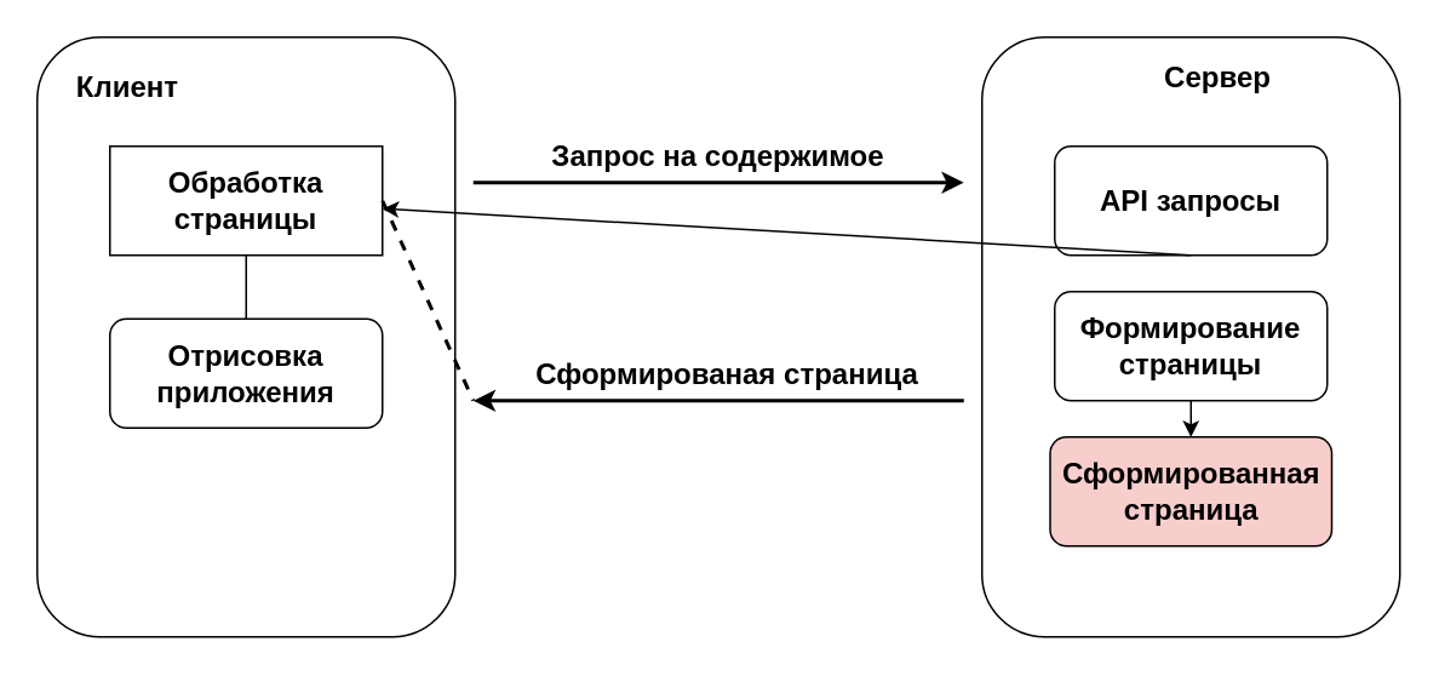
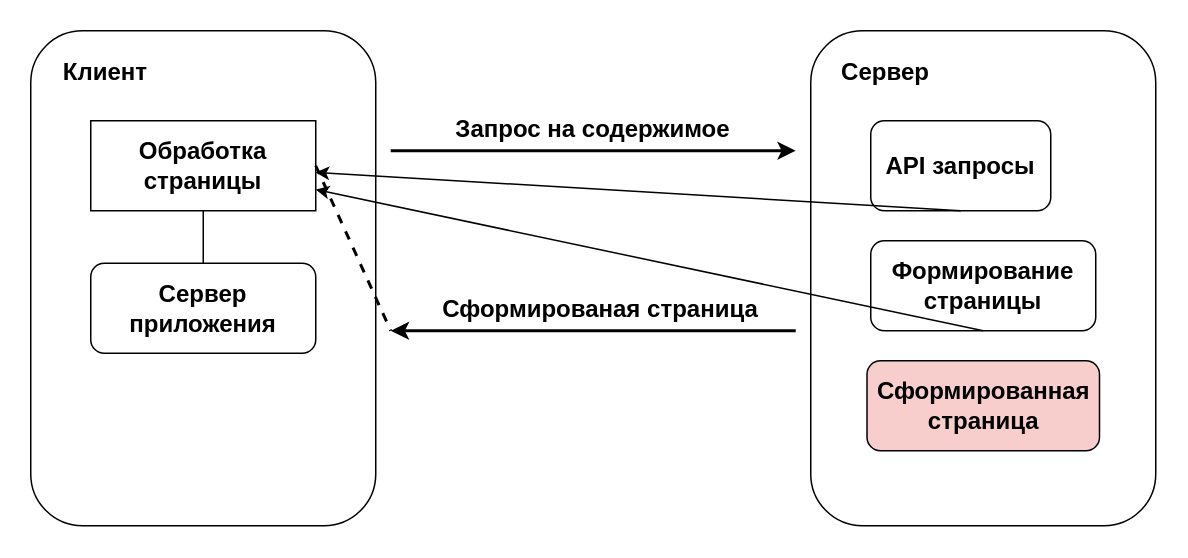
- <mxCell id="5" value="Сервер" style="text;html=1;align=center;verticalAlign=middle;whiteSpace=wrap;rounded=0;fontSize=16;fontStyle=1" vertex="1" parent="1"><mxGeometry x="640" y="27" width="60" height="30" as="geometry" /></mxCell>
+ <mxCell id="5" value="Сервер" style="text;html=1;align=center;verticalAlign=middle;whiteSpace=wrap;rounded=0;fontSize=16;fontStyle=1" vertex="1" parent="1"><mxGeometry x="560" y="32" width="60" height="30" as="geometry" /></mxCell>
- <mxCell id="10" value="API запросы" style="rounded=1;whiteSpace=wrap;html=1;fontSize=16;fontStyle=1" vertex="1" parent="1"><mxGeometry x="580" y="80" width="150" height="60" as="geometry" /></mxCell>
+ <mxCell id="10" value="API запросы" style="rounded=1;whiteSpace=wrap;html=1;fontSize=16;fontStyle=1" vertex="1" parent="1"><mxGeometry x="580" y="80" width="120" height="60" as="geometry" /></mxCell>
- <mxCell id="14" value="Отрисовка приложения" style="rounded=1;whiteSpace=wrap;html=1;fontSize=16;fontStyle=1" vertex="1" parent="1"><mxGeometry x="60" y="175" width="150" height="60" as="geometry" /></mxCell>
+ <mxCell id="14" value="Сервер приложения" style="rounded=1;whiteSpace=wrap;html=1;fontSize=16;fontStyle=1" vertex="1" parent="1"><mxGeometry x="60" y="175" width="150" height="60" as="geometry" /></mxCell>
- <mxCell id="17" value="" style="endArrow=classic;html=1;rounded=0;exitX=0.5;exitY=1;exitDx=0;exitDy=0;entryX=0.5;entryY=0;entryDx=0;entryDy=0;" edge="1" parent="1" source="11" target="12"><mxGeometry width="50" height="50" relative="1" as="geometry"><mxPoint x="440" y="330" as="sourcePoint" /><mxPoint x="490" y="280" as="targetPoint" /></mxGeometry></mxCell>
+ <mxCell id="17" value="" style="endArrow=classic;html=1;rounded=0;exitX=0.5;exitY=1;exitDx=0;exitDy=0;" edge="1" parent="1" source="11" target="13"><mxGeometry width="50" height="50" relative="1" as="geometry"><mxPoint x="440" y="330" as="sourcePoint" /><mxPoint x="490" y="280" as="targetPoint" /></mxGeometry></mxCell>
